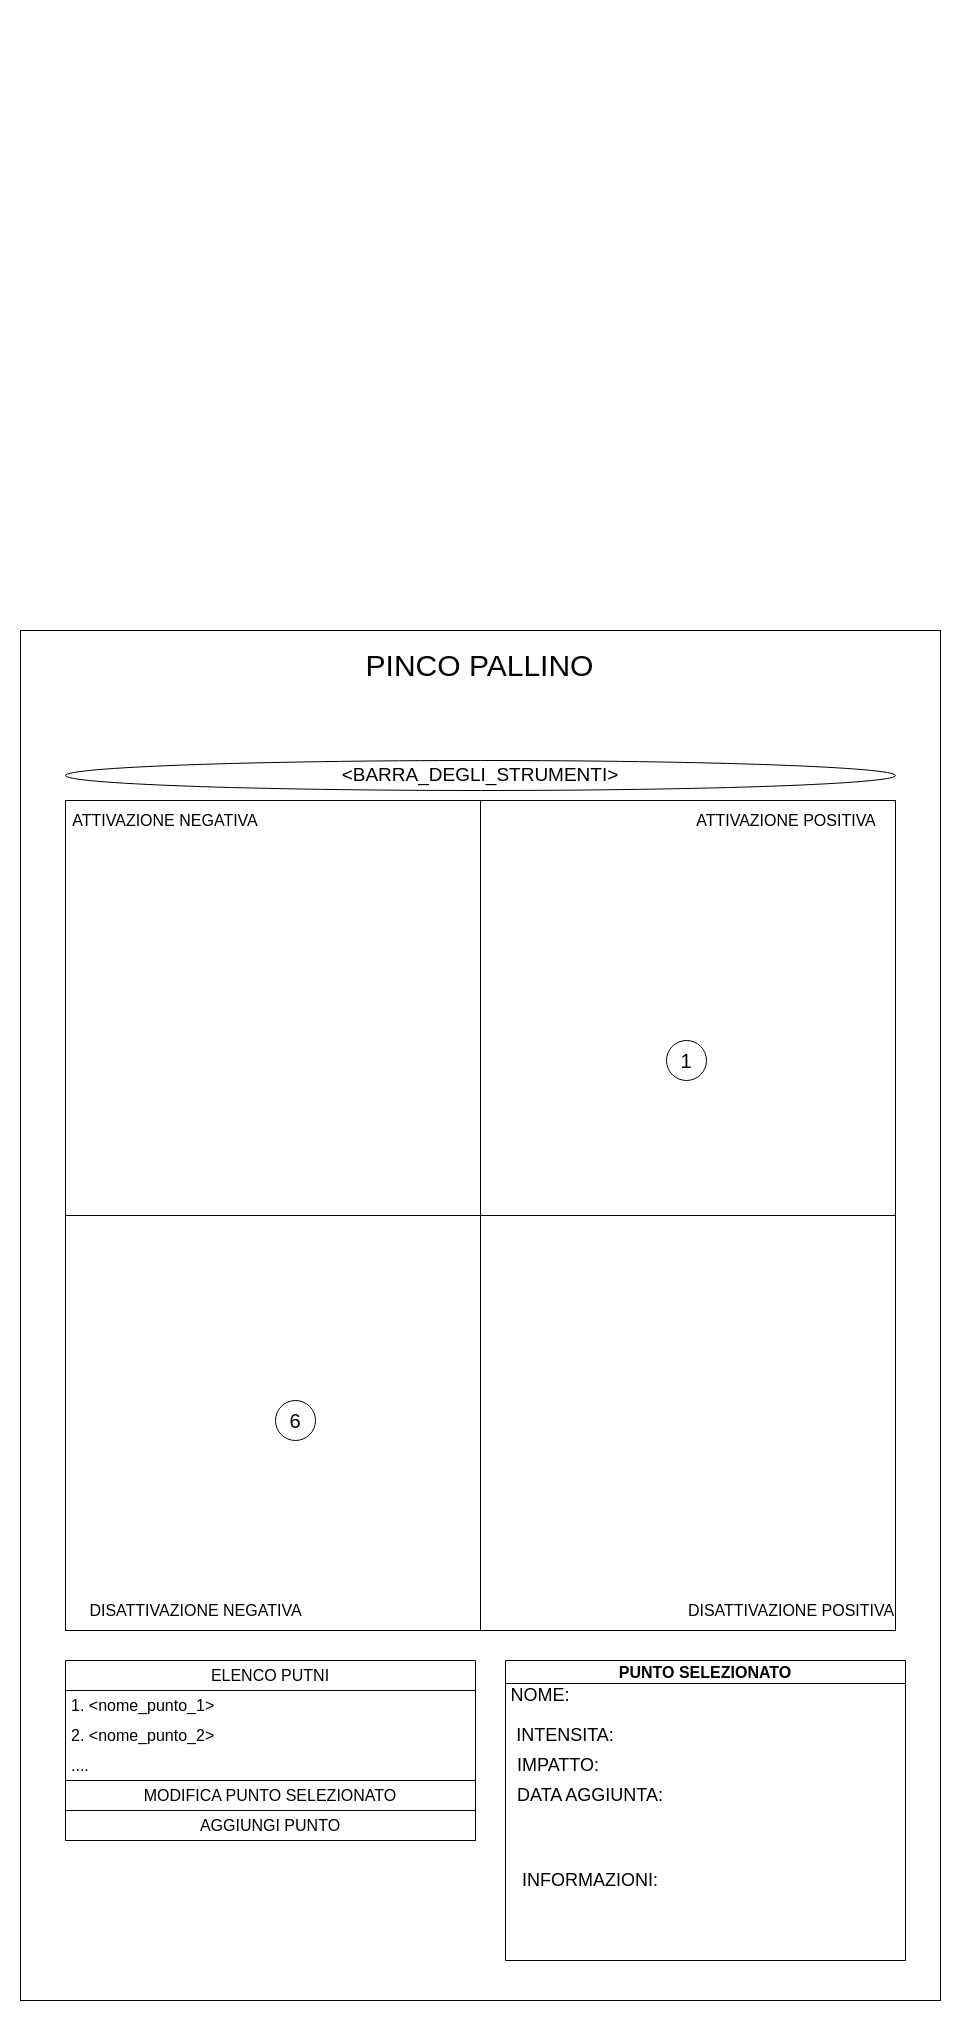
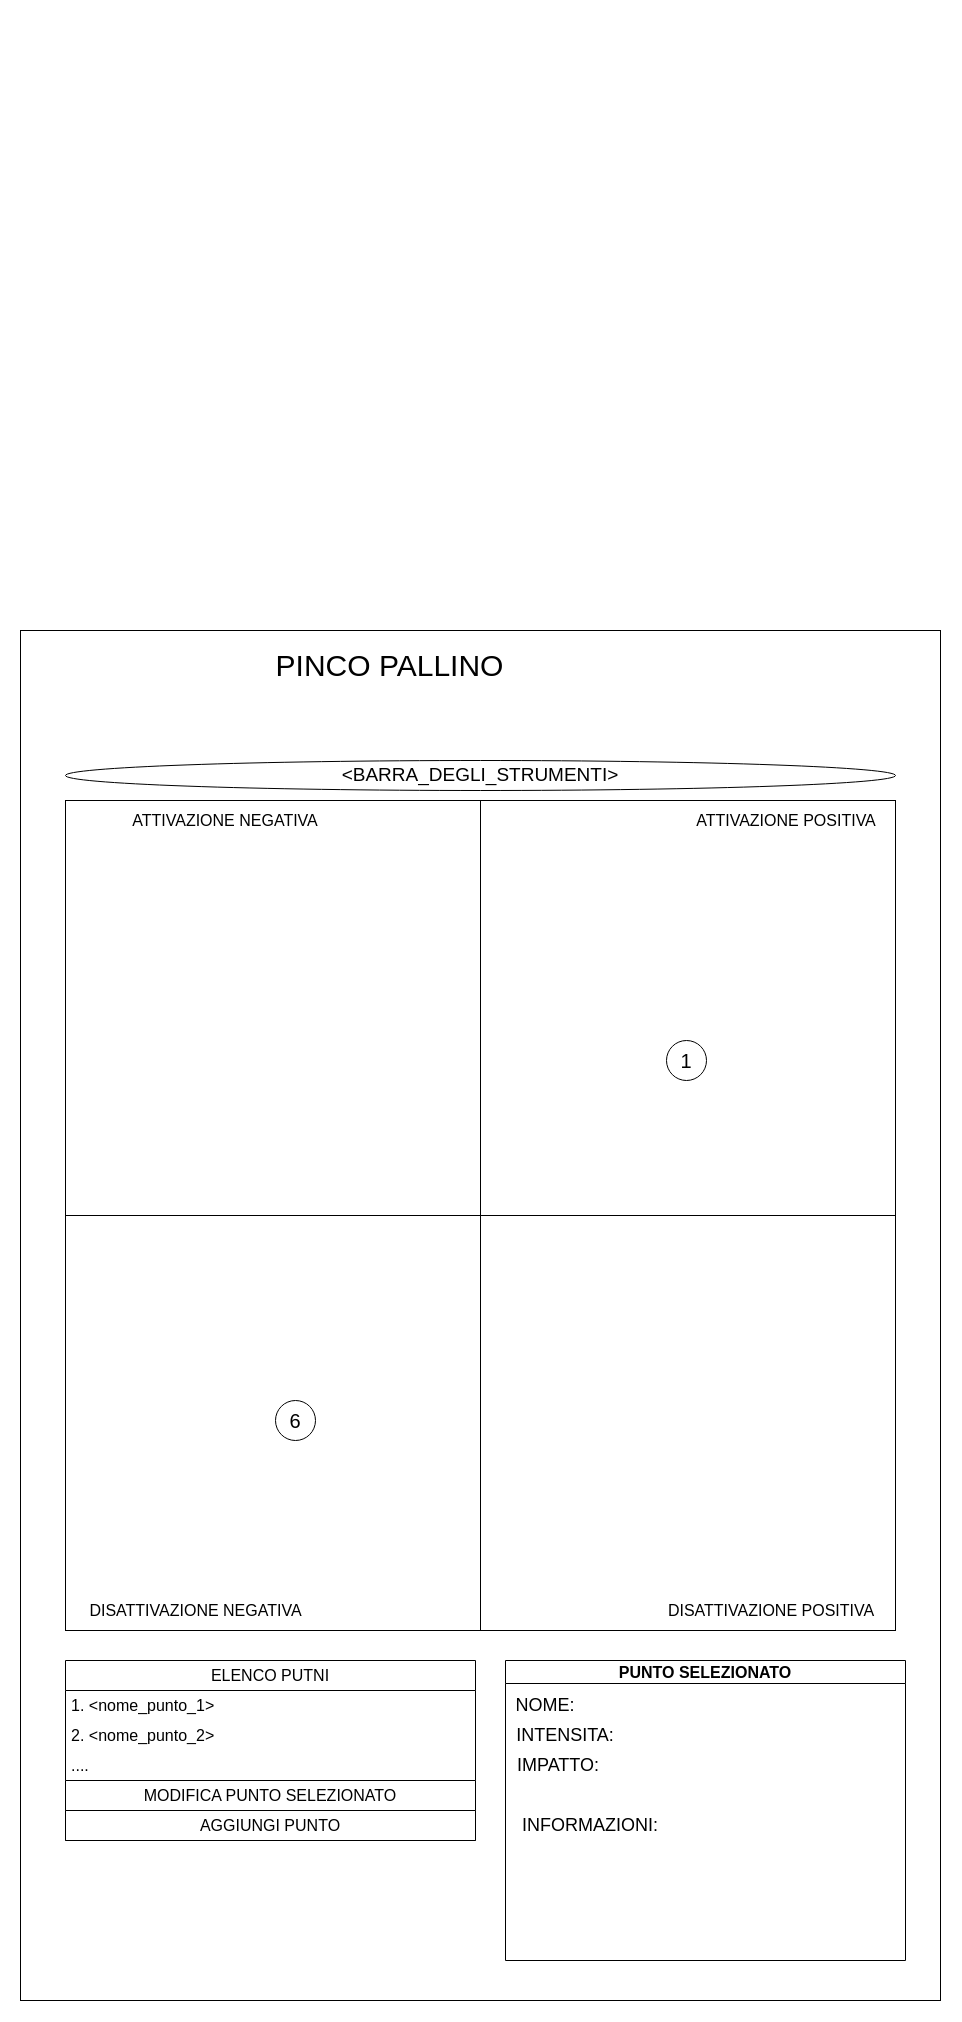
- <mxCell id="16" value="&lt;font style=&quot;font-size: 30px;&quot;&gt;PINCO PALLINO&lt;/font&gt;" style="text;html=1;strokeColor=none;fillColor=none;align=center;verticalAlign=middle;whiteSpace=wrap;rounded=0;" vertex="1" parent="1"><mxGeometry x="317" y="650" width="325" height="30" as="geometry" /></mxCell>
+ <mxCell id="16" value="&lt;font style=&quot;font-size: 30px;&quot;&gt;PINCO PALLINO&lt;/font&gt;" style="text;html=1;strokeColor=none;fillColor=none;align=center;verticalAlign=middle;whiteSpace=wrap;rounded=0;" vertex="1" parent="1"><mxGeometry x="227" y="650" width="325" height="30" as="geometry" /></mxCell>
- <mxCell id="7" value="&lt;font style=&quot;font-size: 16px;&quot;&gt;ATTIVAZIONE NEGATIVA&lt;/font&gt;" style="text;html=1;strokeColor=none;fillColor=none;align=center;verticalAlign=middle;whiteSpace=wrap;rounded=0;container=0;" vertex="1" parent="4"><mxGeometry y="5" width="200" height="30" as="geometry" /></mxCell>
+ <mxCell id="7" value="&lt;font style=&quot;font-size: 16px;&quot;&gt;ATTIVAZIONE NEGATIVA&lt;/font&gt;" style="text;html=1;strokeColor=none;fillColor=none;align=center;verticalAlign=middle;whiteSpace=wrap;rounded=0;container=0;" vertex="1" parent="4"><mxGeometry x="60" y="5" width="200" height="30" as="geometry" /></mxCell>
- <mxCell id="9" value="&lt;font style=&quot;font-size: 16px;&quot;&gt;DISATTIVAZIONE POSITIVA&lt;/font&gt;" style="text;html=1;strokeColor=none;fillColor=none;align=center;verticalAlign=middle;whiteSpace=wrap;rounded=0;container=0;" vertex="1" parent="4"><mxGeometry x="621" y="795" width="210" height="30" as="geometry" /></mxCell>
+ <mxCell id="9" value="&lt;font style=&quot;font-size: 16px;&quot;&gt;DISATTIVAZIONE POSITIVA&lt;/font&gt;" style="text;html=1;strokeColor=none;fillColor=none;align=center;verticalAlign=middle;whiteSpace=wrap;rounded=0;container=0;" vertex="1" parent="4"><mxGeometry x="601" y="795" width="210" height="30" as="geometry" /></mxCell>
- <mxCell id="23" value="&lt;font style=&quot;font-size: 18px;&quot;&gt;NOME:&lt;/font&gt;" style="text;html=1;strokeColor=none;fillColor=none;align=center;verticalAlign=middle;whiteSpace=wrap;rounded=0;" vertex="1" parent="22"><mxGeometry x="5" y="20" width="60" height="30" as="geometry" /></mxCell>
+ <mxCell id="23" value="&lt;font style=&quot;font-size: 18px;&quot;&gt;NOME:&lt;/font&gt;" style="text;html=1;strokeColor=none;fillColor=none;align=center;verticalAlign=middle;whiteSpace=wrap;rounded=0;" vertex="1" parent="22"><mxGeometry x="10" y="30" width="60" height="30" as="geometry" /></mxCell>
- <mxCell id="24" value="&lt;font style=&quot;font-size: 18px;&quot;&gt;DATA AGGIUNTA:&lt;/font&gt;" style="text;html=1;strokeColor=none;fillColor=none;align=center;verticalAlign=middle;whiteSpace=wrap;rounded=0;" vertex="1" parent="22"><mxGeometry x="10" y="120" width="150" height="30" as="geometry" /></mxCell>
- <mxCell id="27" value="&lt;font style=&quot;font-size: 18px;&quot;&gt;INFORMAZIONI:&lt;/font&gt;" style="text;html=1;strokeColor=none;fillColor=none;align=center;verticalAlign=middle;whiteSpace=wrap;rounded=0;" vertex="1" parent="1"><mxGeometry x="515" y="1865" width="150" height="30" as="geometry" /></mxCell>
+ <mxCell id="27" value="&lt;font style=&quot;font-size: 18px;&quot;&gt;INFORMAZIONI:&lt;/font&gt;" style="text;html=1;strokeColor=none;fillColor=none;align=center;verticalAlign=middle;whiteSpace=wrap;rounded=0;" vertex="1" parent="1"><mxGeometry x="515" y="1810" width="150" height="30" as="geometry" /></mxCell>
